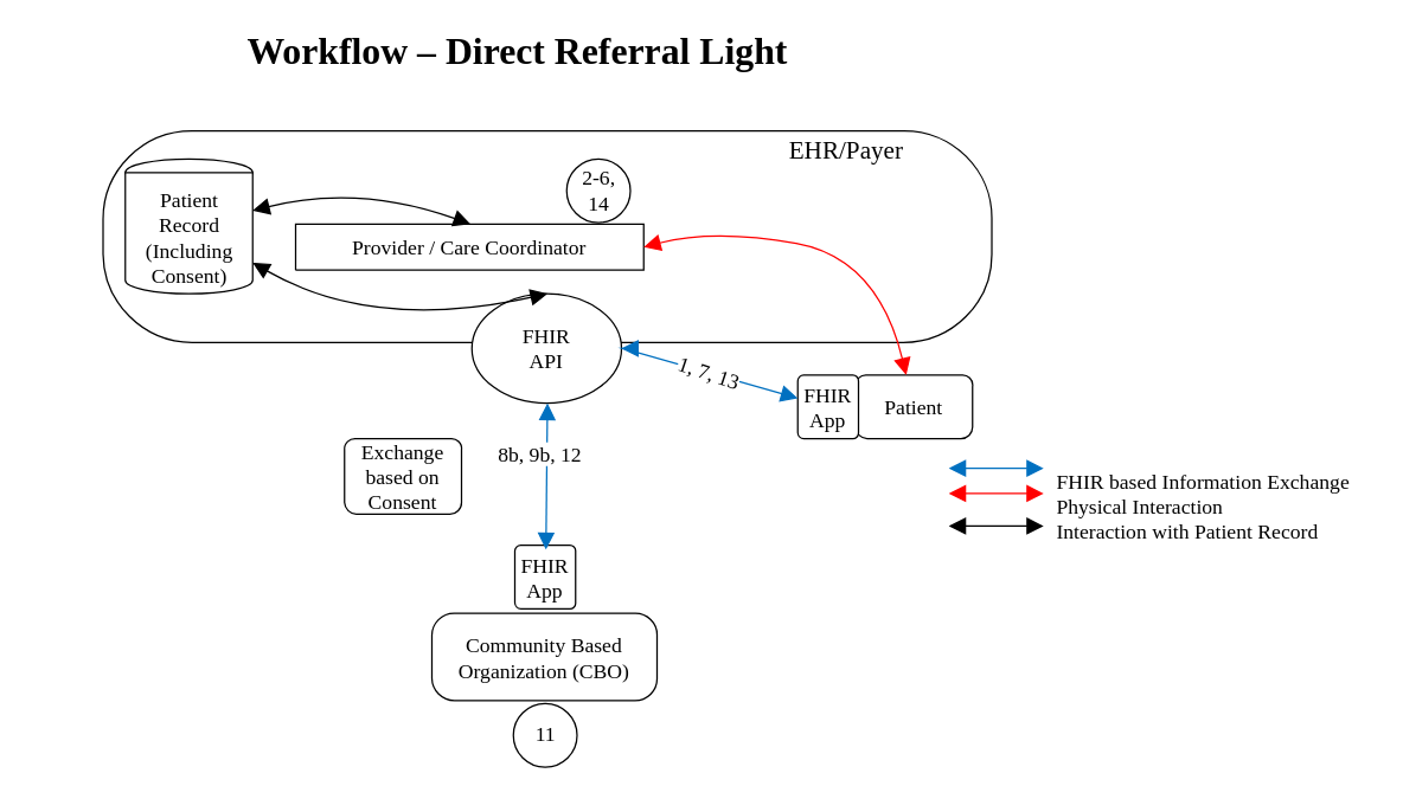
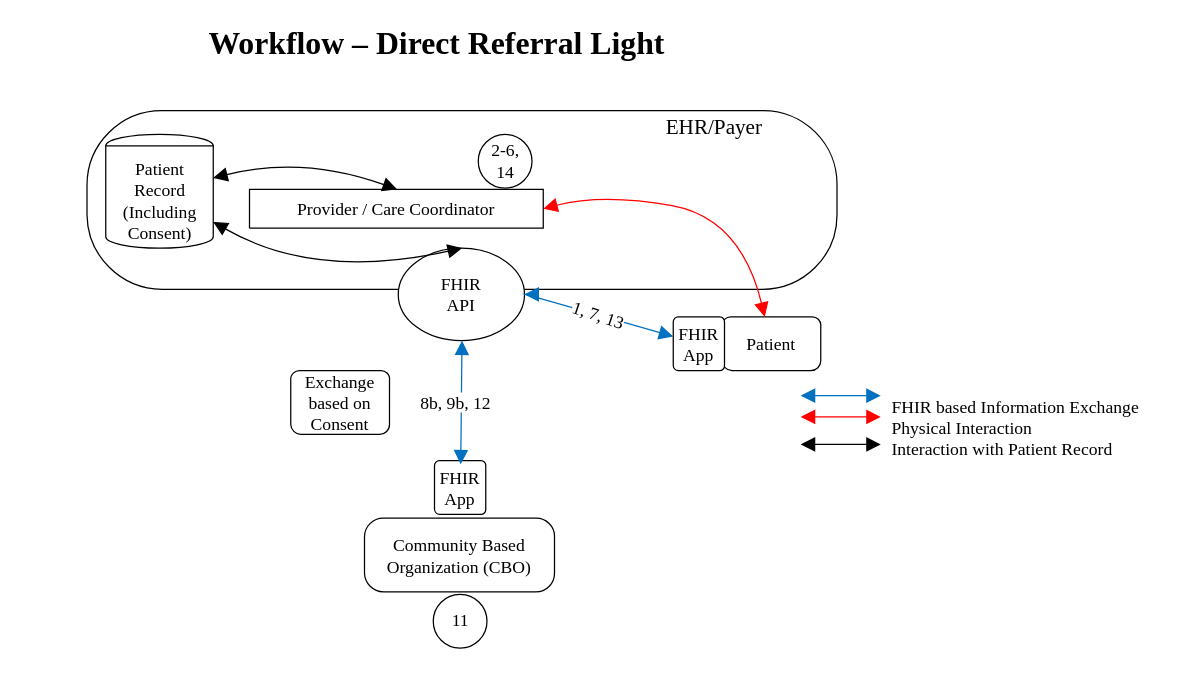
- <mxCell id="34" value="&lt;span style=&quot;color: rgb(0, 0, 0); font-family: Calibri; font-size: 14.11px; font-style: normal; font-variant-ligatures: normal; font-variant-caps: normal; font-weight: 400; letter-spacing: normal; orphans: 2; text-align: center; text-indent: 0px; text-transform: none; widows: 2; word-spacing: 0px; -webkit-text-stroke-width: 0px; background-color: rgb(255, 255, 255); text-decoration-thickness: initial; text-decoration-style: initial; text-decoration-color: initial; float: none; display: inline !important;&quot;&gt;8b, 9b, 12&lt;/span&gt;" style="text;whiteSpace=wrap;html=1;" vertex="1" parent="1"><mxGeometry x="334" y="291.5" width="70" height="30" as="geometry" /></mxCell>
+ <mxCell id="34" value="&lt;span style=&quot;color: rgb(0, 0, 0); font-family: Calibri; font-size: 14.11px; font-style: normal; font-variant-ligatures: normal; font-variant-caps: normal; font-weight: 400; letter-spacing: normal; orphans: 2; text-align: center; text-indent: 0px; text-transform: none; widows: 2; word-spacing: 0px; -webkit-text-stroke-width: 0px; background-color: rgb(255, 255, 255); text-decoration-thickness: initial; text-decoration-style: initial; text-decoration-color: initial; float: none; display: inline !important;&quot;&gt;8b, 9b, 12&lt;/span&gt;" style="text;whiteSpace=wrap;html=1;" vertex="1" parent="1"><mxGeometry x="334" y="306.5" width="70" height="30" as="geometry" /></mxCell>
